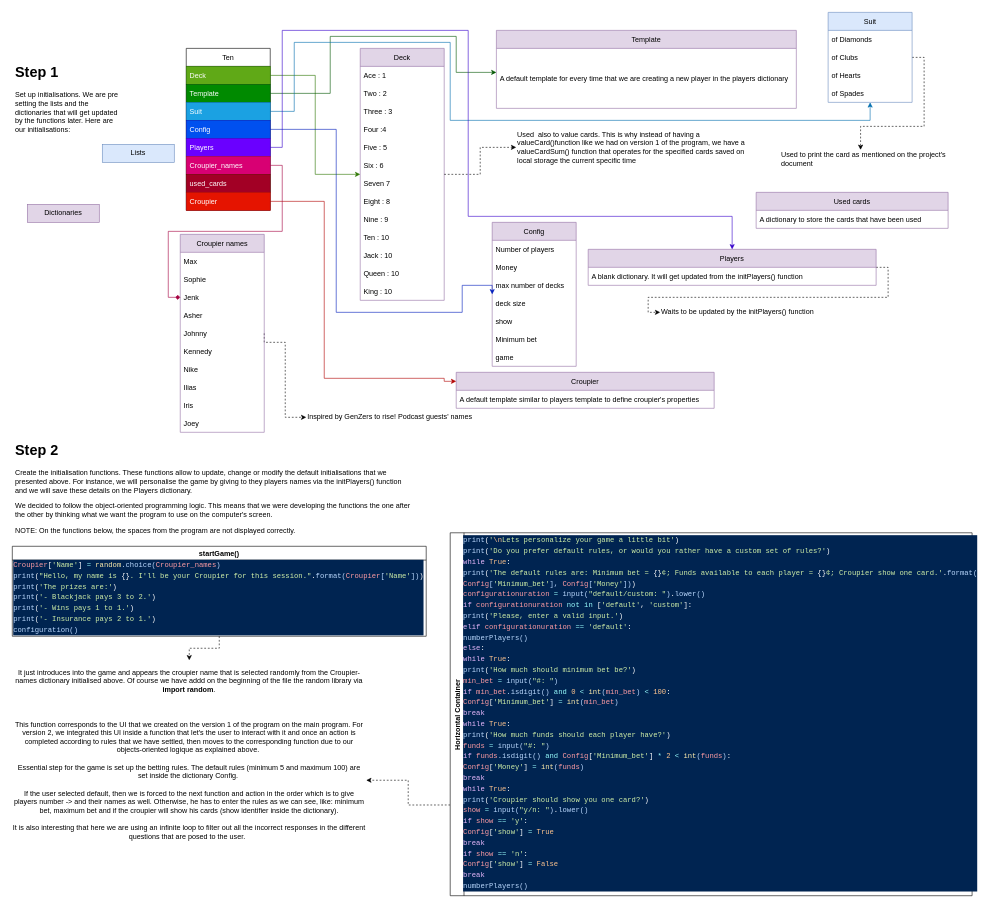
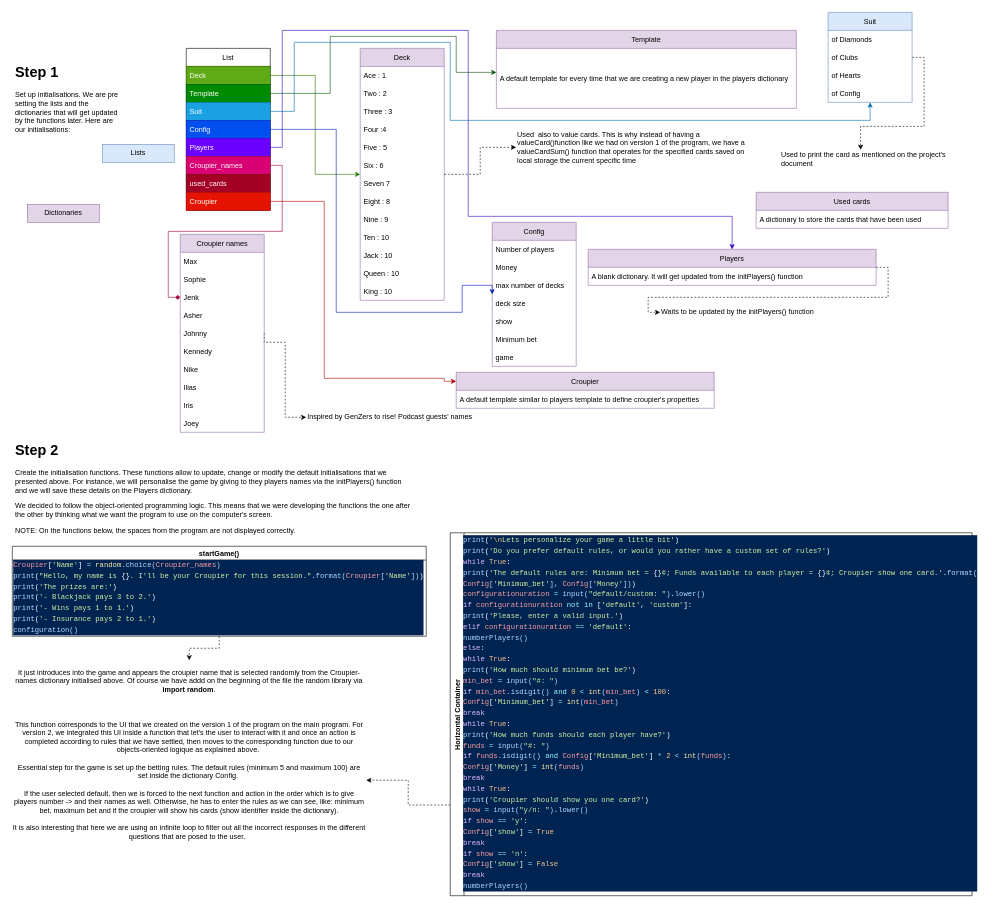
- <mxCell id="17" value="Ten" style="swimlane;fontStyle=0;childLayout=stackLayout;horizontal=1;startSize=30;horizontalStack=0;resizeParent=1;resizeParentMax=0;resizeLast=0;collapsible=1;marginBottom=0;" vertex="1" parent="1"><mxGeometry x="310" y="80" width="140" height="270" as="geometry" /></mxCell>
+ <mxCell id="17" value="List" style="swimlane;fontStyle=0;childLayout=stackLayout;horizontal=1;startSize=30;horizontalStack=0;resizeParent=1;resizeParentMax=0;resizeLast=0;collapsible=1;marginBottom=0;" vertex="1" parent="1"><mxGeometry x="310" y="80" width="140" height="270" as="geometry" /></mxCell>
- <mxCell id="34" value="of Spades" style="text;strokeColor=none;fillColor=none;align=left;verticalAlign=middle;spacingLeft=4;spacingRight=4;overflow=hidden;points=[[0,0.5],[1,0.5]];portConstraint=eastwest;rotatable=0;" vertex="1" parent="30"><mxGeometry y="120" width="140" height="30" as="geometry" /></mxCell>
+ <mxCell id="34" value="of Config" style="text;strokeColor=none;fillColor=none;align=left;verticalAlign=middle;spacingLeft=4;spacingRight=4;overflow=hidden;points=[[0,0.5],[1,0.5]];portConstraint=eastwest;rotatable=0;" vertex="1" parent="30"><mxGeometry y="120" width="140" height="30" as="geometry" /></mxCell>
